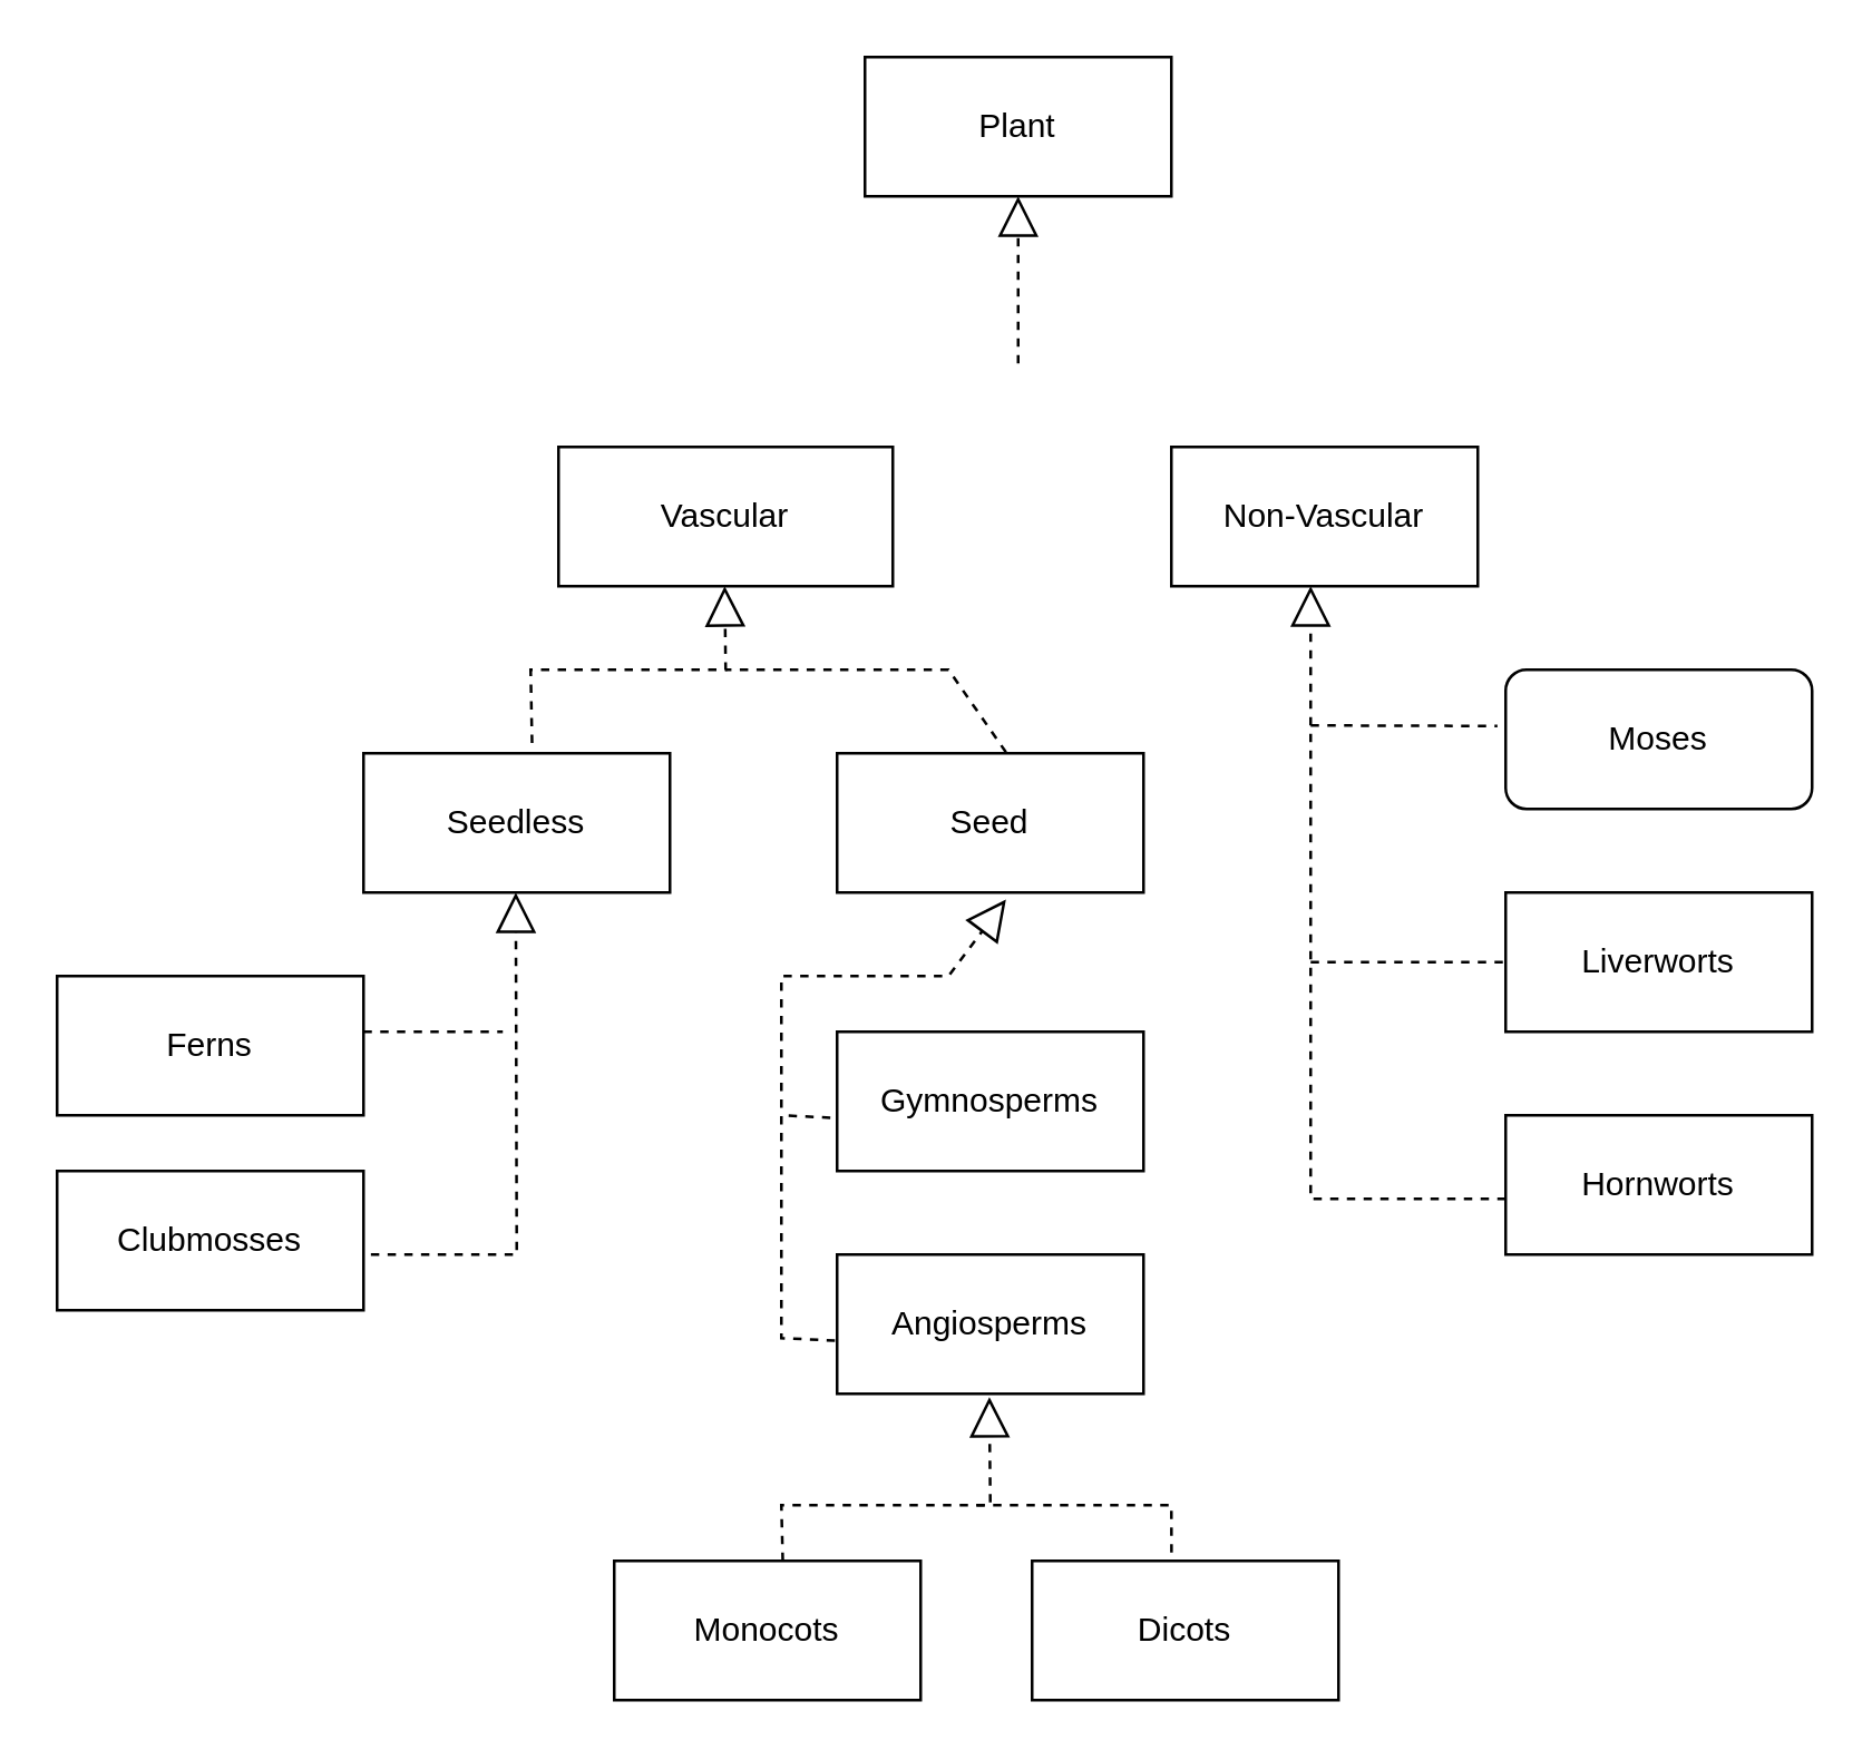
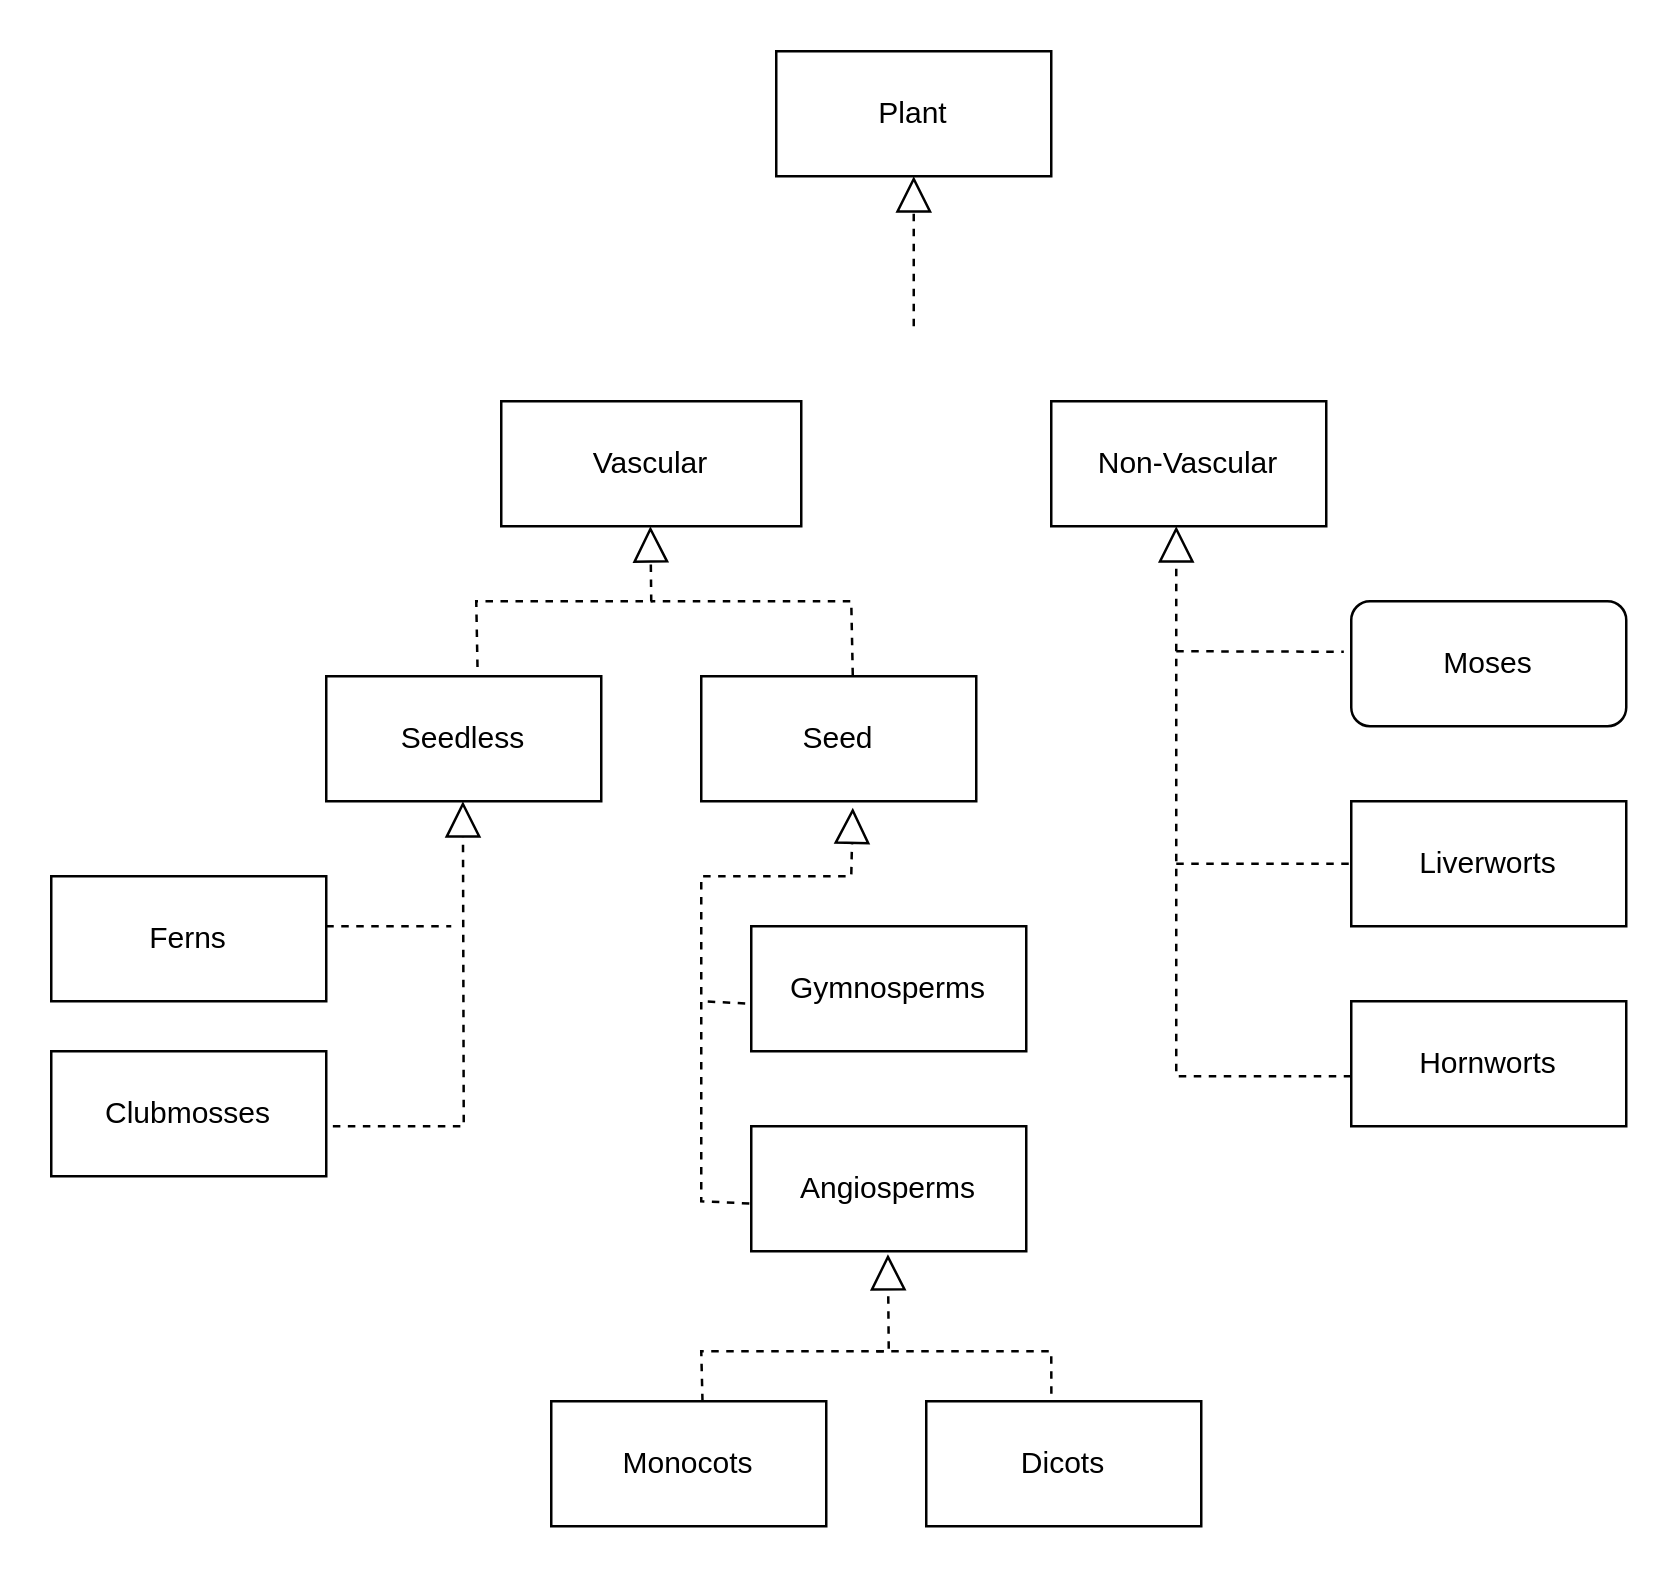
- <mxCell id="8" value="&lt;div&gt;Seed&lt;/div&gt;" style="html=1;whiteSpace=wrap;" vertex="1" parent="1"><mxGeometry x="300" y="270" width="110" height="50" as="geometry" /></mxCell>
+ <mxCell id="8" value="&lt;div&gt;Seed&lt;/div&gt;" style="html=1;whiteSpace=wrap;" vertex="1" parent="1"><mxGeometry x="280" y="270" width="110" height="50" as="geometry" /></mxCell>
